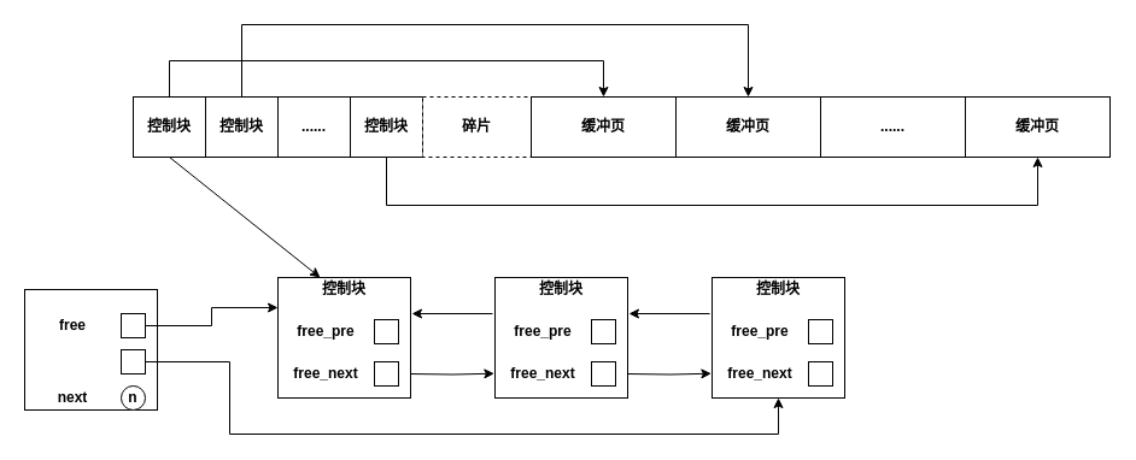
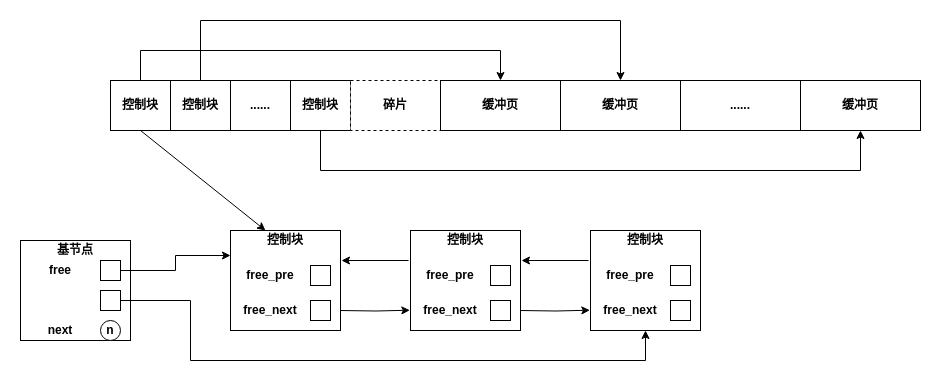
+ <mxCell id="46" value="&lt;b&gt;基节点&lt;/b&gt;" style="text;html=1;strokeColor=none;fillColor=none;align=center;verticalAlign=middle;whiteSpace=wrap;rounded=0;" vertex="1" parent="1"><mxGeometry x="55" y="240" width="40" height="20" as="geometry" /></mxCell>
